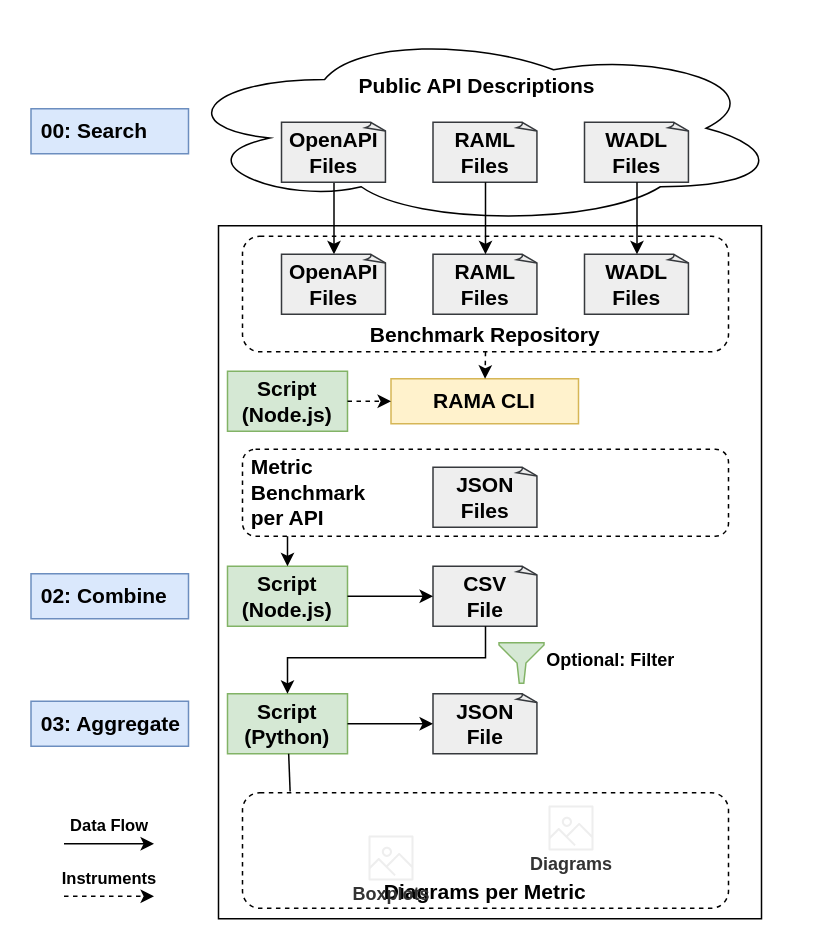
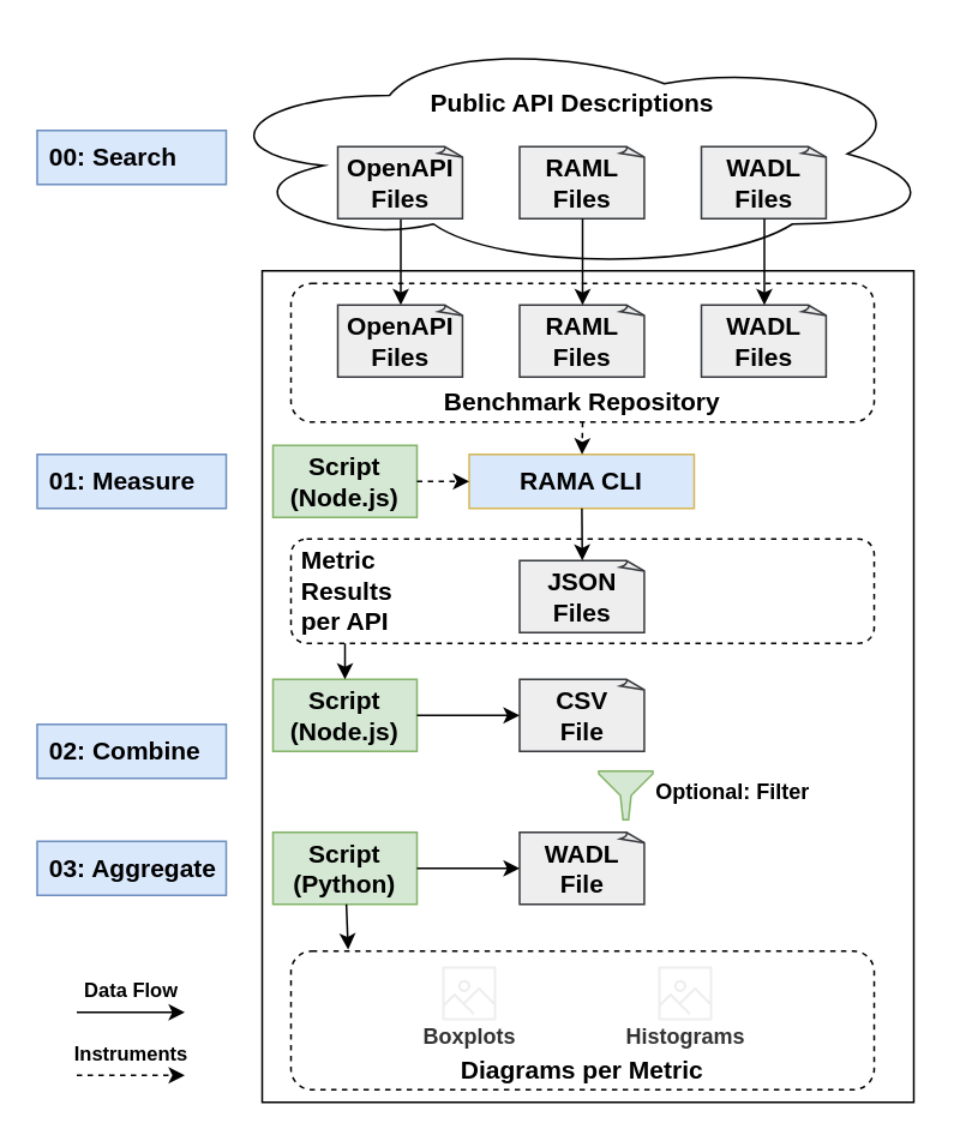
+ <mxCell id="16" value="01: Measure" style="rounded=0;whiteSpace=wrap;html=1;fontSize=14;fontStyle=1;fillColor=#dae8fc;strokeColor=#6c8ebf;align=left;spacingLeft=5;" parent="1" vertex="1"><mxGeometry x="20" y="252" width="105" height="30" as="geometry" /></mxCell>
- <mxCell id="7" value="RAMA CLI" style="rounded=0;whiteSpace=wrap;html=1;fontSize=14;fontStyle=1;fillColor=#fff2cc;strokeColor=#d6b656;" parent="1" vertex="1"><mxGeometry x="260" y="252" width="125" height="30" as="geometry" /></mxCell>
+ <mxCell id="7" value="RAMA CLI" style="rounded=0;whiteSpace=wrap;html=1;fontSize=14;fontStyle=1;fillColor=#dae8fc;strokeColor=#d6b656;" parent="1" vertex="1"><mxGeometry x="260" y="252" width="125" height="30" as="geometry" /></mxCell>
+ <mxCell id="25" value="" style="rounded=0;orthogonalLoop=1;jettySize=auto;html=1;fontSize=14;fontStyle=1;" parent="1" source="7" target="24" edge="1"><mxGeometry relative="1" as="geometry"><mxPoint x="333" y="252" as="sourcePoint" /><mxPoint x="333" y="287" as="targetPoint" /></mxGeometry></mxCell>
- <mxCell id="23" value="&lt;font style=&quot;font-size: 14px&quot;&gt;Metric&lt;br&gt;Benchmark&lt;br&gt;per API&lt;/font&gt;" style="rounded=1;whiteSpace=wrap;html=1;dashed=1;labelPosition=right;verticalLabelPosition=middle;align=left;verticalAlign=middle;fontSize=14;fontStyle=1;spacingLeft=-320;spacingRight=0;" parent="1" vertex="1"><mxGeometry x="161" y="299" width="324" height="58" as="geometry" /></mxCell>
+ <mxCell id="23" value="&lt;font style=&quot;font-size: 14px&quot;&gt;Metric&lt;br&gt;Results&lt;br&gt;per API&lt;/font&gt;" style="rounded=1;whiteSpace=wrap;html=1;dashed=1;labelPosition=right;verticalLabelPosition=middle;align=left;verticalAlign=middle;fontSize=14;fontStyle=1;spacingLeft=-320;spacingRight=0;" parent="1" vertex="1"><mxGeometry x="161" y="299" width="324" height="58" as="geometry" /></mxCell>
- <mxCell id="20" value="02: Combine" style="rounded=0;whiteSpace=wrap;html=1;fontSize=14;fontStyle=1;fillColor=#dae8fc;strokeColor=#6c8ebf;align=left;spacingLeft=5;" parent="1" vertex="1"><mxGeometry x="20" y="382" width="105" height="30" as="geometry" /></mxCell>
+ <mxCell id="20" value="02: Combine" style="rounded=0;whiteSpace=wrap;html=1;fontSize=14;fontStyle=1;fillColor=#dae8fc;strokeColor=#6c8ebf;align=left;spacingLeft=5;" parent="1" vertex="1"><mxGeometry x="20" y="402" width="105" height="30" as="geometry" /></mxCell>
- <mxCell id="30" value="" style="rounded=0;orthogonalLoop=1;jettySize=auto;html=1;fontSize=14;fontStyle=1;exitX=0.5;exitY=1;exitDx=0;exitDy=0;exitPerimeter=0;entryX=0.5;entryY=0;entryDx=0;entryDy=0;edgeStyle=orthogonalEdgeStyle;" parent="1" source="26" target="29" edge="1"><mxGeometry relative="1" as="geometry"><mxPoint x="241" y="412" as="sourcePoint" /><mxPoint x="298" y="412" as="targetPoint" /><Array as="points"><mxPoint x="323" y="438" /><mxPoint x="191" y="438" /></Array></mxGeometry></mxCell>
- <mxCell id="31" value="JSON&lt;br&gt;File" style="whiteSpace=wrap;html=1;shape=mxgraph.basic.document;fontSize=14;fontStyle=1;fillColor=#eeeeee;strokeColor=#36393d;" parent="1" vertex="1"><mxGeometry x="288" y="462" width="70" height="40" as="geometry" /></mxCell>
+ <mxCell id="31" value="WADL&lt;br&gt;File" style="whiteSpace=wrap;html=1;shape=mxgraph.basic.document;fontSize=14;fontStyle=1;fillColor=#eeeeee;strokeColor=#36393d;" parent="1" vertex="1"><mxGeometry x="288" y="462" width="70" height="40" as="geometry" /></mxCell>
- <mxCell id="37" value="" style="rounded=0;orthogonalLoop=1;jettySize=auto;html=1;fontSize=14;fontStyle=1;entryX=0.098;entryY=-0.011;entryDx=0;entryDy=0;entryPerimeter=0;endArrow=none;" parent="1" source="29" target="34" edge="1"><mxGeometry relative="1" as="geometry"><mxPoint x="241" y="497" as="sourcePoint" /><mxPoint x="298" y="497" as="targetPoint" /></mxGeometry></mxCell>
+ <mxCell id="37" value="" style="rounded=0;orthogonalLoop=1;jettySize=auto;html=1;fontSize=14;fontStyle=1;entryX=0.098;entryY=-0.011;entryDx=0;entryDy=0;entryPerimeter=0;" parent="1" source="29" target="34" edge="1"><mxGeometry relative="1" as="geometry"><mxPoint x="241" y="497" as="sourcePoint" /><mxPoint x="298" y="497" as="targetPoint" /></mxGeometry></mxCell>
- <mxCell id="35" value="&lt;font size=&quot;1&quot;&gt;&lt;b style=&quot;font-size: 12px&quot;&gt;Boxplots&lt;/b&gt;&lt;/font&gt;" style="outlineConnect=0;fontColor=#333333;fillColor=#EEEEEE;strokeColor=#666666;dashed=0;verticalLabelPosition=bottom;verticalAlign=top;align=center;html=1;fontSize=12;fontStyle=0;aspect=fixed;pointerEvents=1;shape=mxgraph.aws4.container_registry_image;labelPosition=center;spacingTop=-5;" parent="1" vertex="1"><mxGeometry x="245" y="556.5" width="30" height="30" as="geometry" /></mxCell>
+ <mxCell id="35" value="&lt;font size=&quot;1&quot;&gt;&lt;b style=&quot;font-size: 12px&quot;&gt;Boxplots&lt;/b&gt;&lt;/font&gt;" style="outlineConnect=0;fontColor=#333333;fillColor=#EEEEEE;strokeColor=#666666;dashed=0;verticalLabelPosition=bottom;verticalAlign=top;align=center;html=1;fontSize=12;fontStyle=0;aspect=fixed;pointerEvents=1;shape=mxgraph.aws4.container_registry_image;labelPosition=center;spacingTop=-5;" parent="1" vertex="1"><mxGeometry x="245" y="536.5" width="30" height="30" as="geometry" /></mxCell>
- <mxCell id="36" value="&lt;font size=&quot;1&quot;&gt;&lt;b style=&quot;font-size: 12px&quot;&gt;Diagrams&lt;/b&gt;&lt;/font&gt;" style="outlineConnect=0;fontColor=#333333;fillColor=#EEEEEE;strokeColor=#666666;dashed=0;verticalLabelPosition=bottom;verticalAlign=top;align=center;html=1;fontSize=12;fontStyle=0;aspect=fixed;pointerEvents=1;shape=mxgraph.aws4.container_registry_image;labelPosition=center;spacingTop=-5;" parent="1" vertex="1"><mxGeometry x="365" y="536.5" width="30" height="30" as="geometry" /></mxCell>
+ <mxCell id="36" value="&lt;font size=&quot;1&quot;&gt;&lt;b style=&quot;font-size: 12px&quot;&gt;Histograms&lt;/b&gt;&lt;/font&gt;" style="outlineConnect=0;fontColor=#333333;fillColor=#EEEEEE;strokeColor=#666666;dashed=0;verticalLabelPosition=bottom;verticalAlign=top;align=center;html=1;fontSize=12;fontStyle=0;aspect=fixed;pointerEvents=1;shape=mxgraph.aws4.container_registry_image;labelPosition=center;spacingTop=-5;" parent="1" vertex="1"><mxGeometry x="365" y="536.5" width="30" height="30" as="geometry" /></mxCell>
